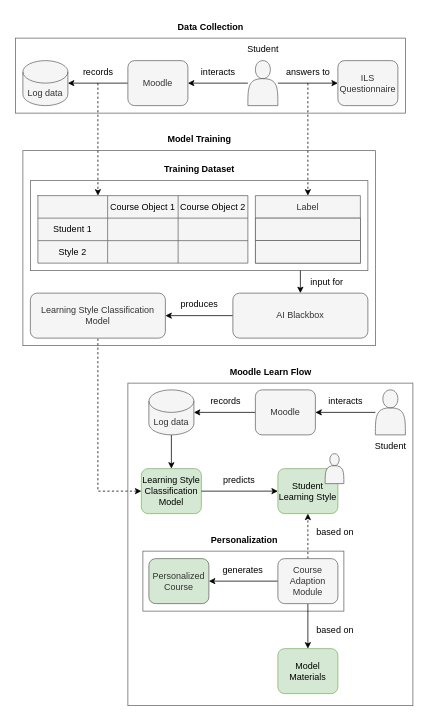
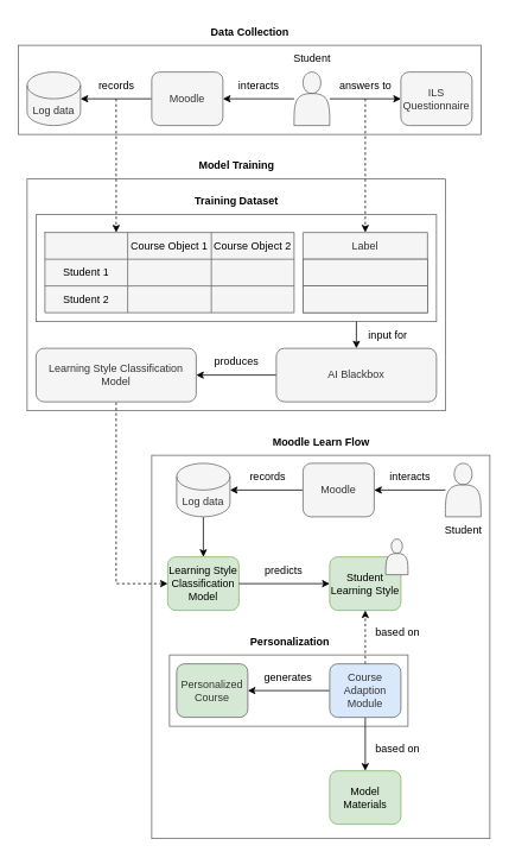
- <mxCell id="30" value="&lt;font color=&quot;#000000&quot;&gt;Style 2&lt;/font&gt;" style="shape=partialRectangle;html=1;whiteSpace=wrap;connectable=0;fillColor=none;top=0;left=0;bottom=0;right=0;overflow=hidden;" parent="29" vertex="1"><mxGeometry width="93" height="30" as="geometry"><mxRectangle width="93" height="30" as="alternateBounds" /></mxGeometry></mxCell>
+ <mxCell id="30" value="&lt;font color=&quot;#000000&quot;&gt;Student 2&lt;/font&gt;" style="shape=partialRectangle;html=1;whiteSpace=wrap;connectable=0;fillColor=none;top=0;left=0;bottom=0;right=0;overflow=hidden;" parent="29" vertex="1"><mxGeometry width="93" height="30" as="geometry"><mxRectangle width="93" height="30" as="alternateBounds" /></mxGeometry></mxCell>
- <mxCell id="50" value="Course Adaption Module" style="rounded=1;whiteSpace=wrap;html=1;fillColor=#f5f5f5;fontColor=#333333;strokeColor=#666666;" parent="1" vertex="1"><mxGeometry x="370" y="744" width="80" height="60" as="geometry" /></mxCell>
+ <mxCell id="50" value="Course Adaption Module" style="rounded=1;whiteSpace=wrap;html=1;fillColor=#dae8fc;fontColor=#333333;strokeColor=#666666;" parent="1" vertex="1"><mxGeometry x="370" y="744" width="80" height="60" as="geometry" /></mxCell>
